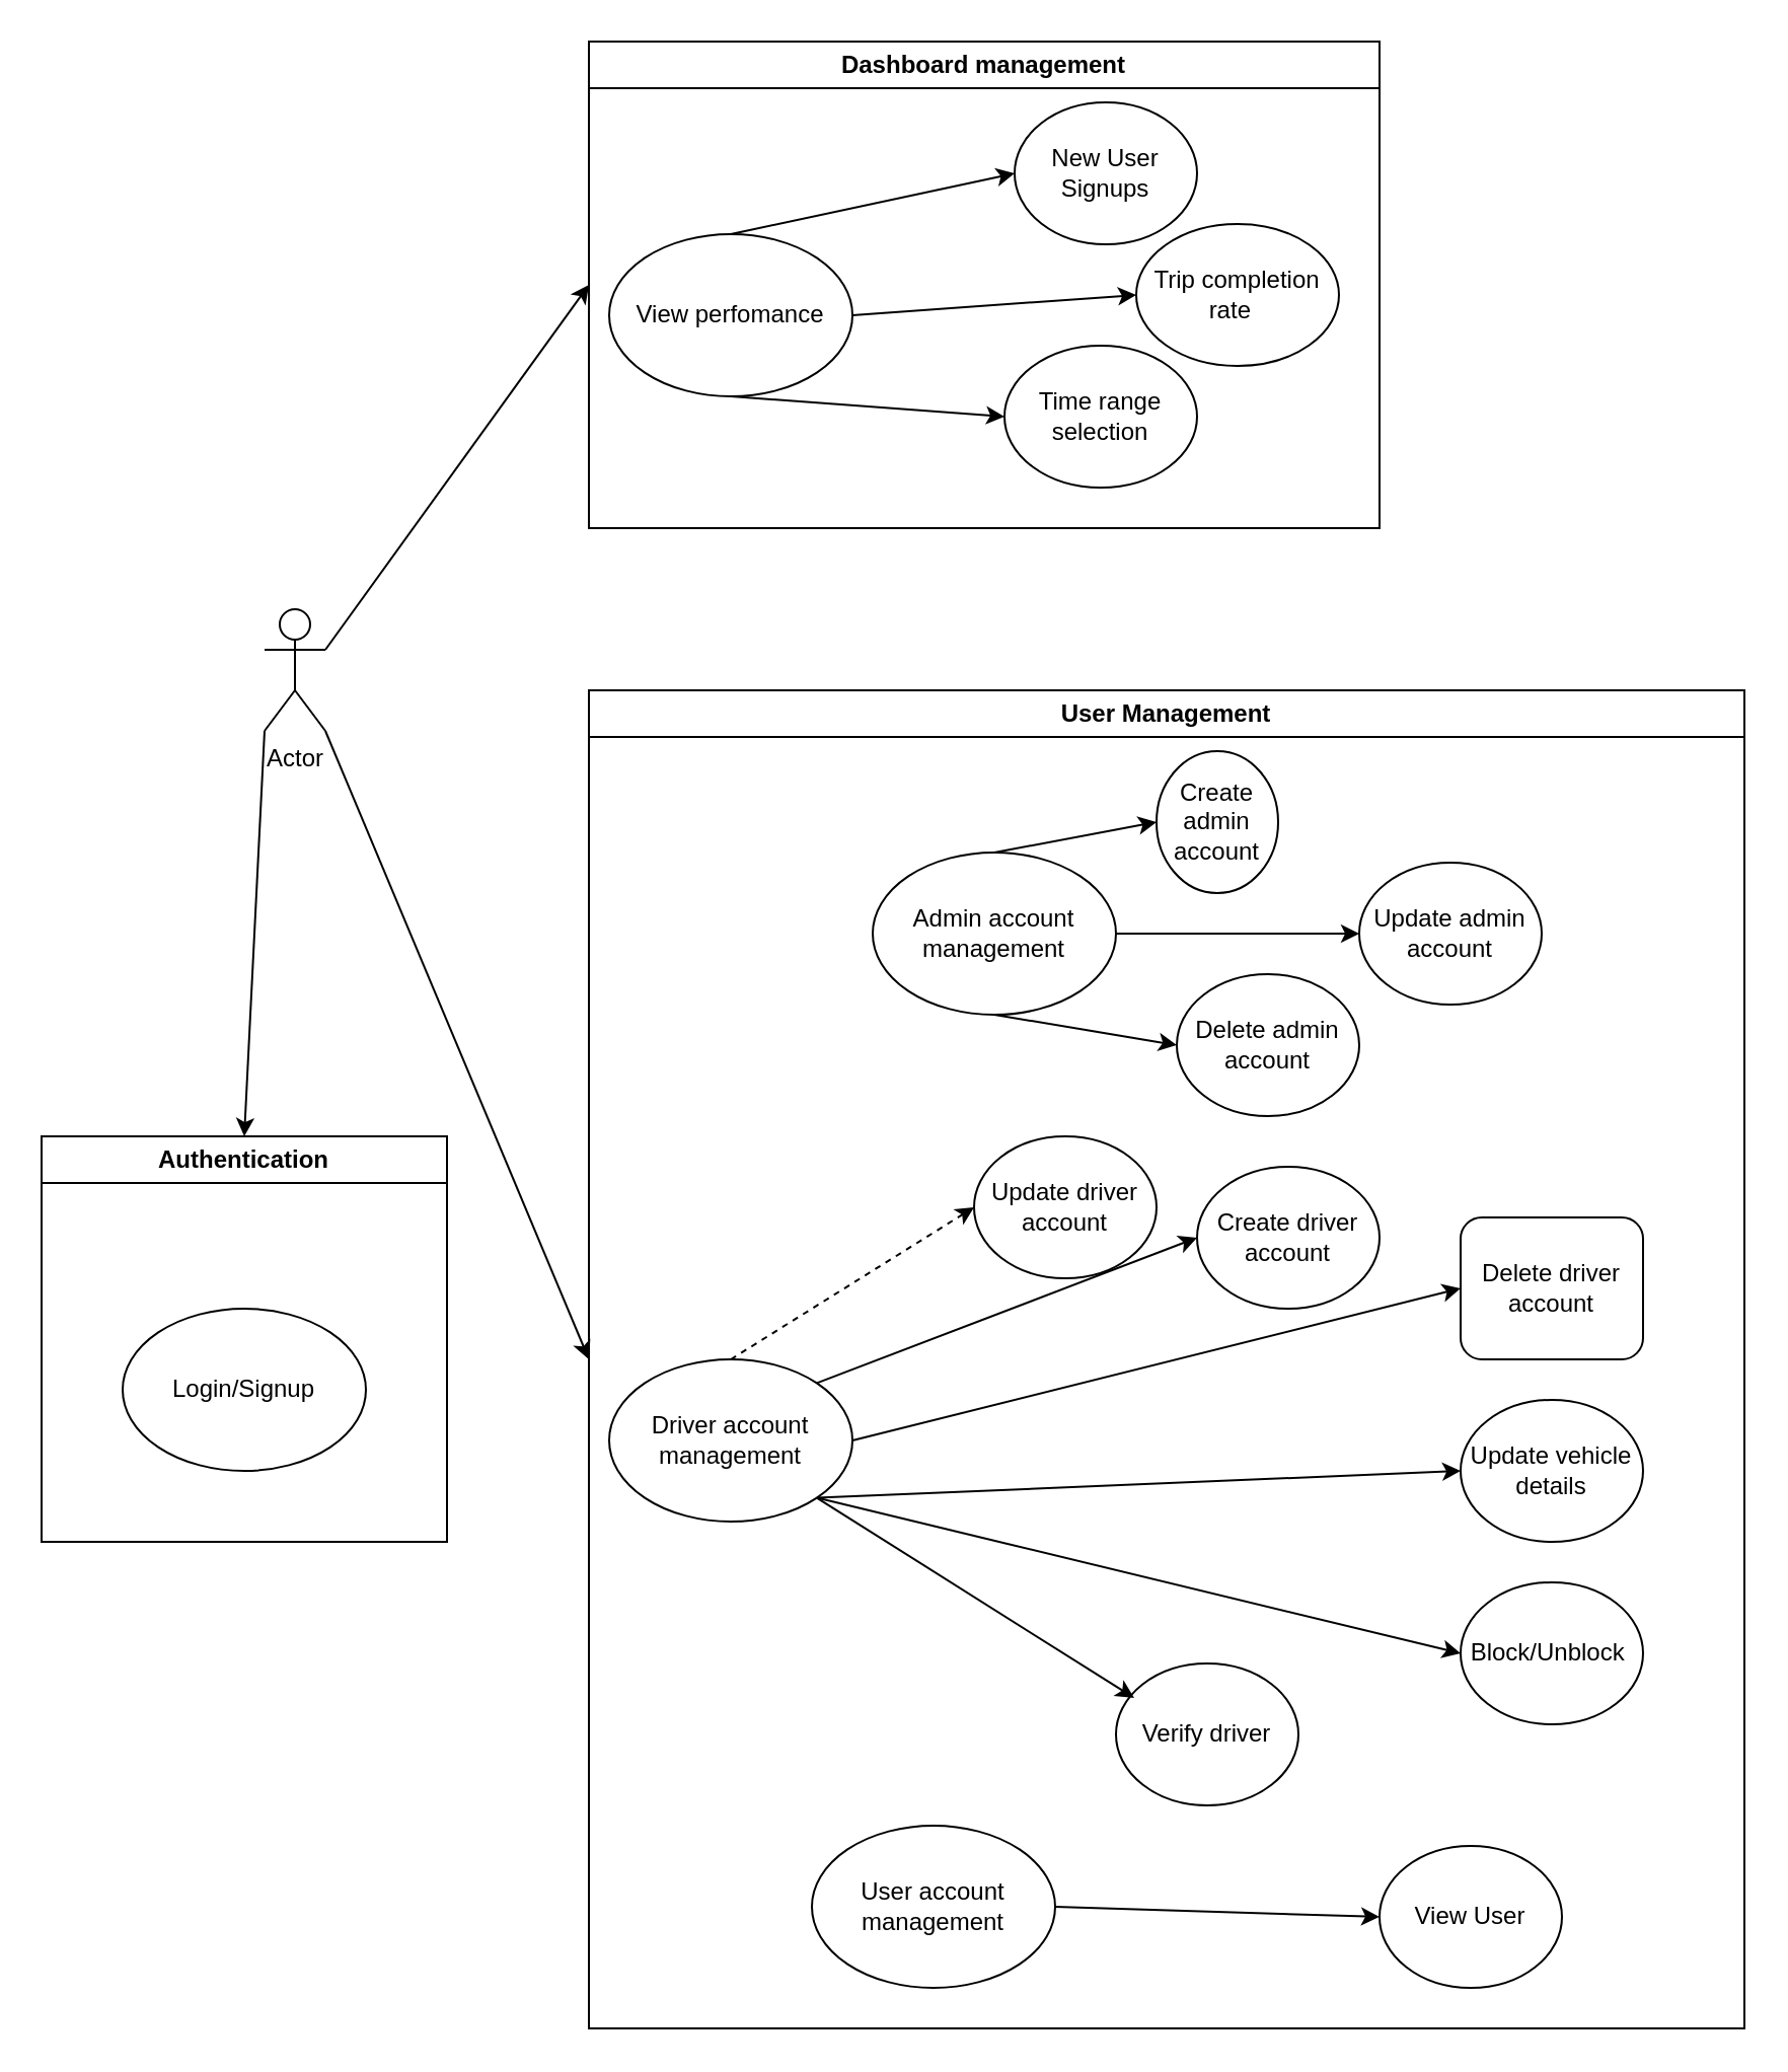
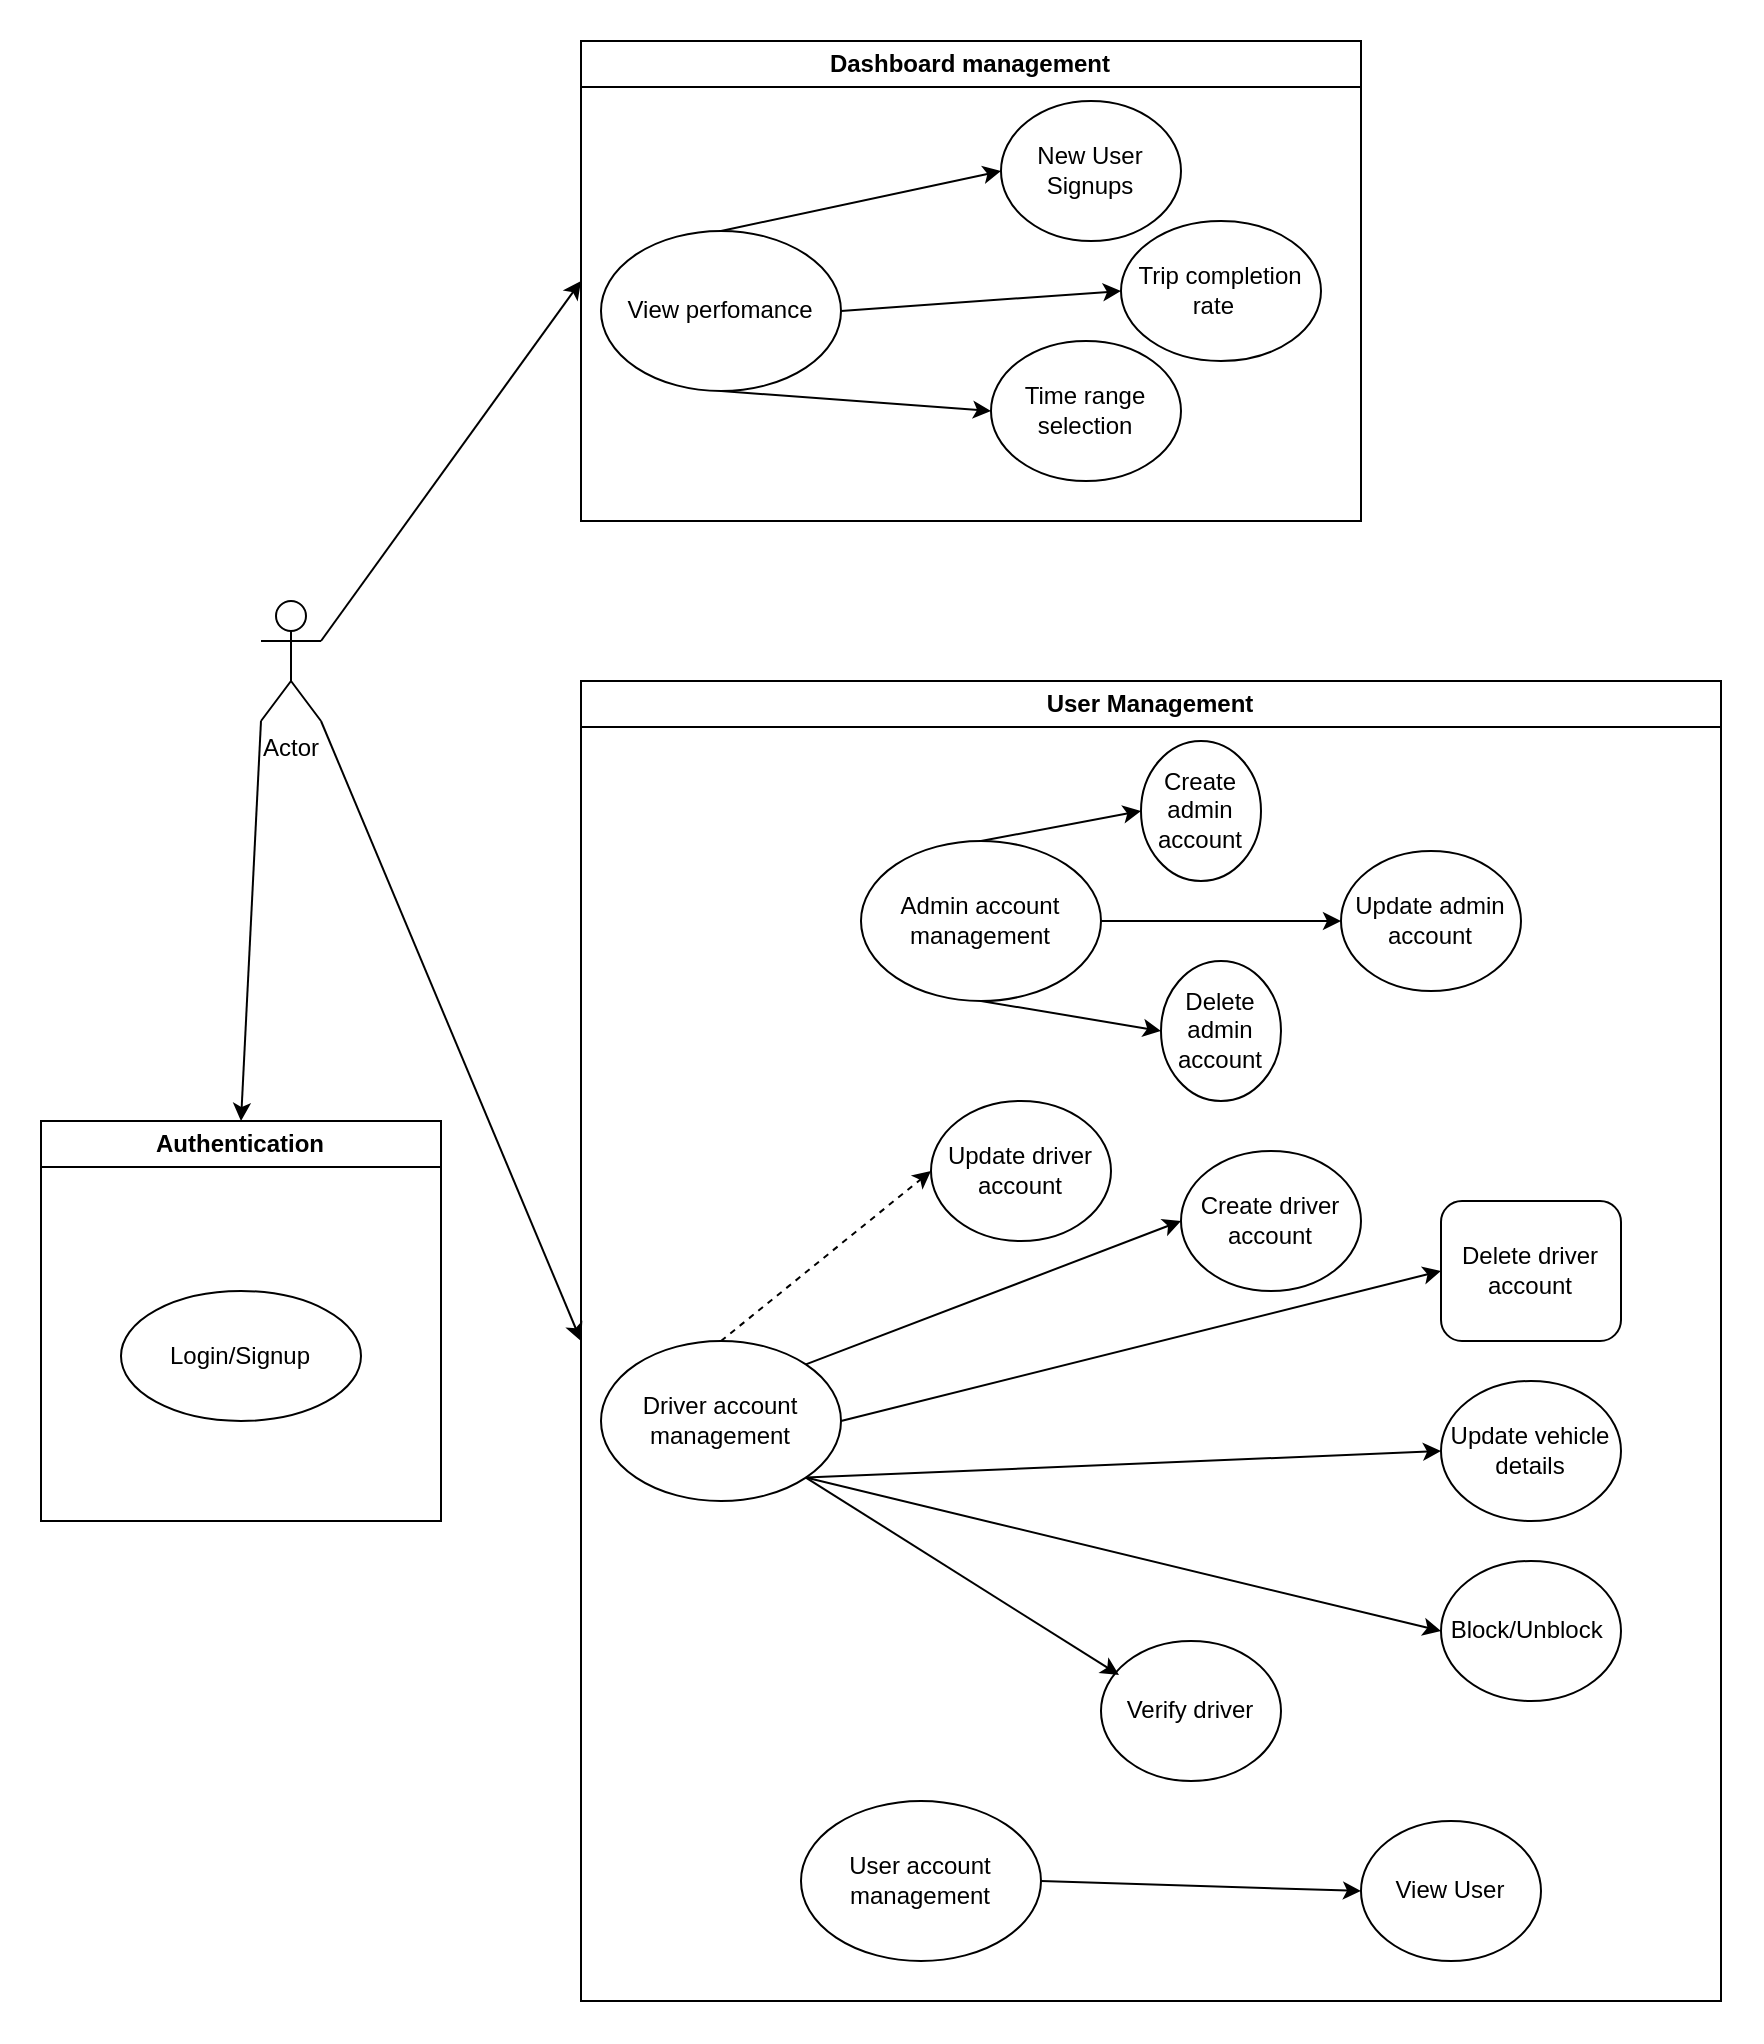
- <mxCell id="16" value="Delete admin account" style="ellipse;whiteSpace=wrap;html=1;" vertex="1" parent="12"><mxGeometry x="290" y="140" width="90" height="70" as="geometry" /></mxCell>
+ <mxCell id="16" value="Delete admin account" style="ellipse;whiteSpace=wrap;html=1;" vertex="1" parent="12"><mxGeometry x="290" y="140" width="60" height="70" as="geometry" /></mxCell>
- <mxCell id="25" value="Update driver account" style="ellipse;whiteSpace=wrap;html=1;" vertex="1" parent="12"><mxGeometry x="190" y="220" width="90" height="70" as="geometry" /></mxCell>
+ <mxCell id="25" value="Update driver account" style="ellipse;whiteSpace=wrap;html=1;" vertex="1" parent="12"><mxGeometry x="175" y="210" width="90" height="70" as="geometry" /></mxCell>
- <mxCell id="38" value="Login/Signup" style="ellipse;whiteSpace=wrap;html=1;" vertex="1" parent="37"><mxGeometry x="40" y="85" width="120" height="80" as="geometry" /></mxCell>
+ <mxCell id="38" value="Login/Signup" style="ellipse;whiteSpace=wrap;html=1;" vertex="1" parent="37"><mxGeometry x="40" y="85" width="120" height="65" as="geometry" /></mxCell>
